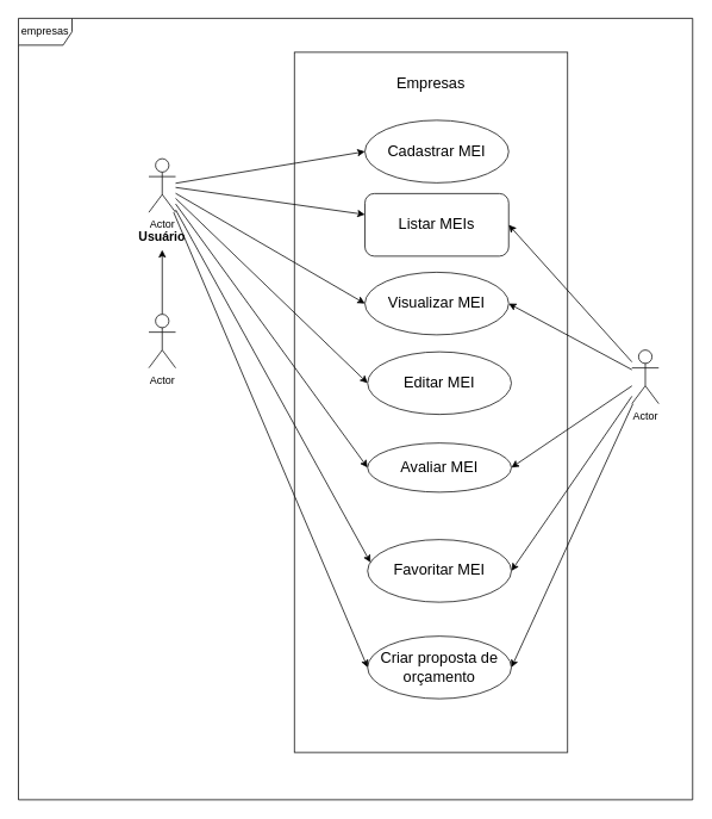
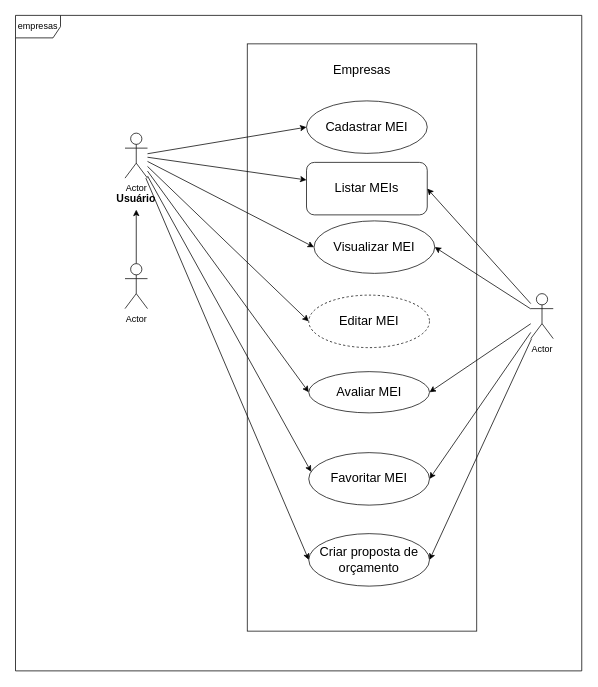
- <mxCell id="17" value="Visualizar MEI" style="ellipse;whiteSpace=wrap;html=1;strokeColor=#0A0A0A;fontSize=17;fontColor=#000000;fillColor=none;" parent="1" vertex="1"><mxGeometry x="408" y="304" width="161" height="70" as="geometry" /></mxCell>
+ <mxCell id="17" value="Visualizar MEI" style="ellipse;whiteSpace=wrap;html=1;strokeColor=#0A0A0A;fontSize=17;fontColor=#000000;fillColor=none;" parent="1" vertex="1"><mxGeometry x="418" y="294" width="161" height="70" as="geometry" /></mxCell>
- <mxCell id="18" value="Editar MEI" style="ellipse;whiteSpace=wrap;html=1;strokeColor=#0A0A0A;fontSize=17;fontColor=#000000;fillColor=none;" parent="1" vertex="1"><mxGeometry x="411" y="393" width="161" height="70" as="geometry" /></mxCell>
+ <mxCell id="18" value="Editar MEI" style="ellipse;whiteSpace=wrap;html=1;strokeColor=#0A0A0A;fontSize=17;fontColor=#000000;fillColor=none;dashed=1;" parent="1" vertex="1"><mxGeometry x="411" y="393" width="161" height="70" as="geometry" /></mxCell>
